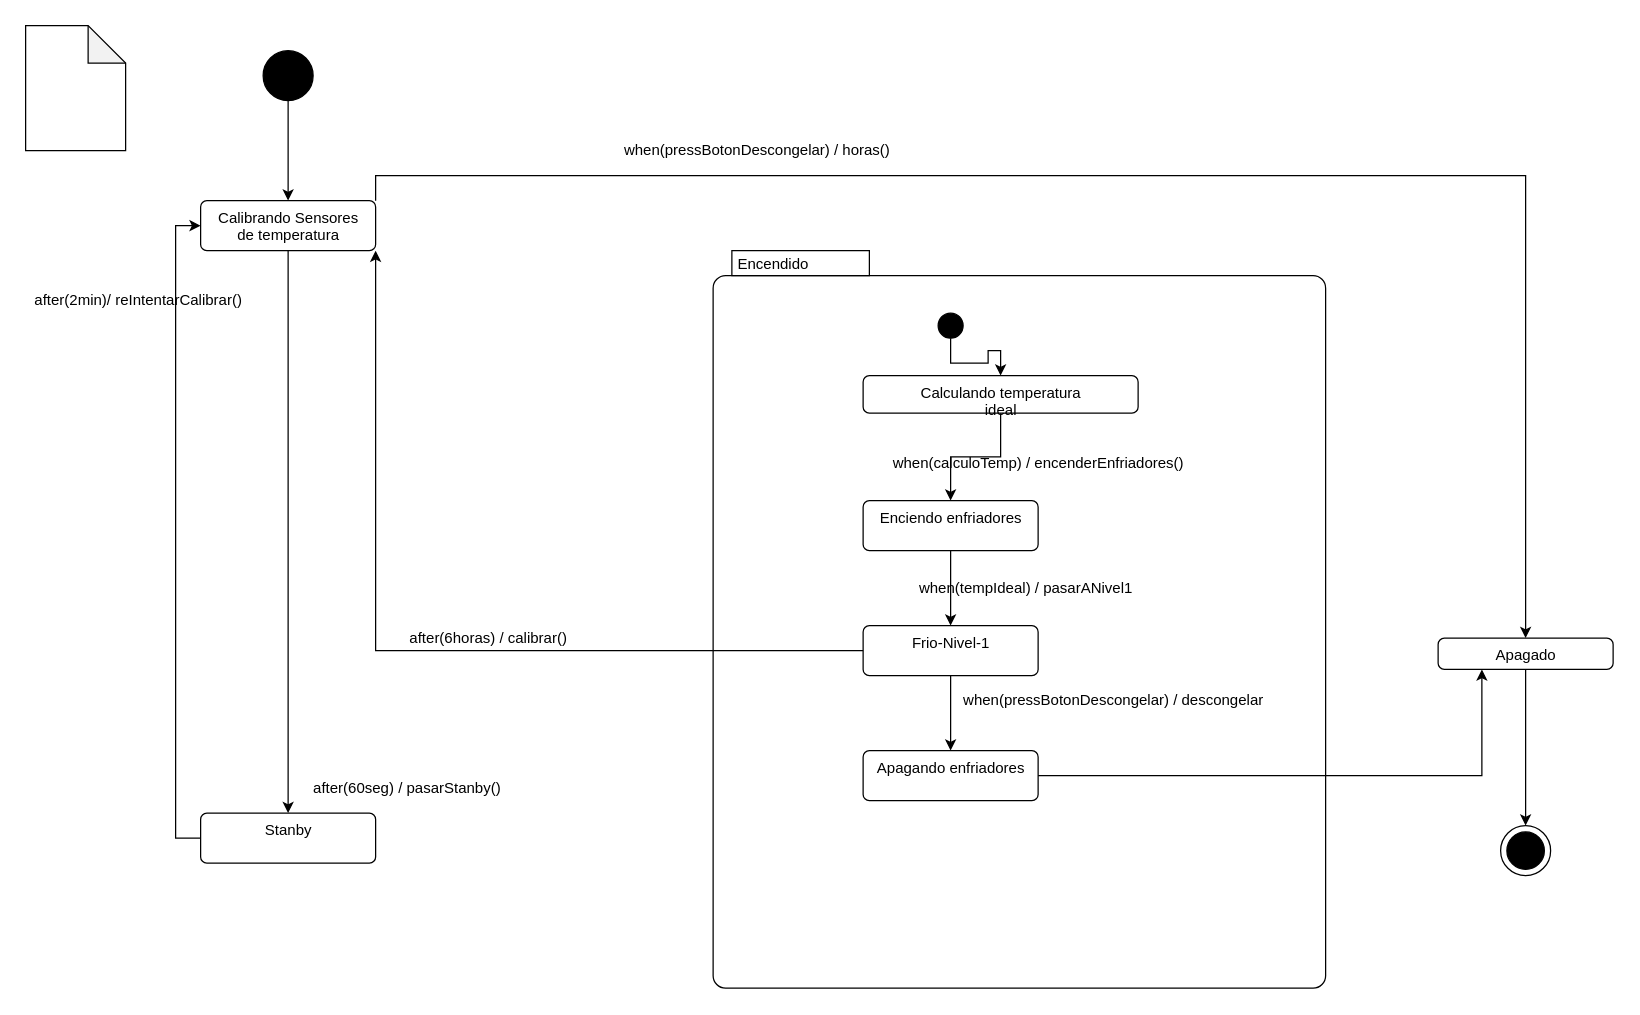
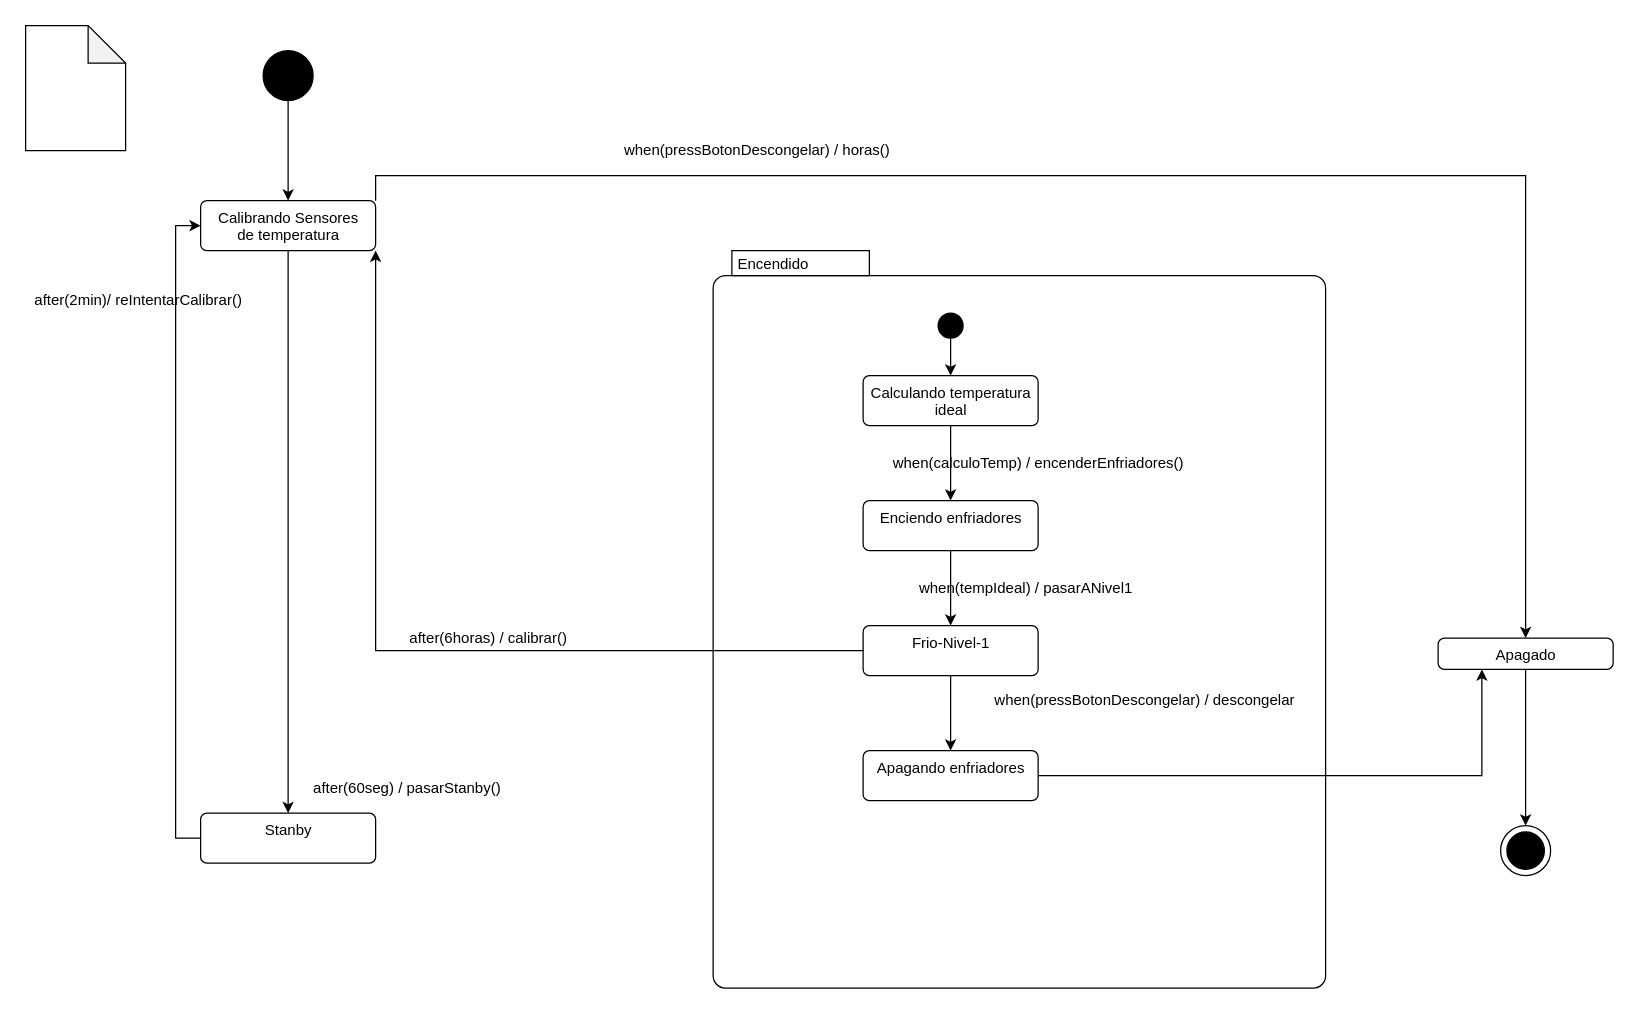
- <mxCell id="15" value="Calculando temperatura&lt;br&gt;ideal" style="html=1;align=center;verticalAlign=top;rounded=1;absoluteArcSize=1;arcSize=10;dashed=0;" vertex="1" parent="11"><mxGeometry x="120" y="100" width="220" height="30" as="geometry" /></mxCell>
+ <mxCell id="15" value="Calculando temperatura&lt;br&gt;ideal" style="html=1;align=center;verticalAlign=top;rounded=1;absoluteArcSize=1;arcSize=10;dashed=0;" vertex="1" parent="11"><mxGeometry x="120" y="100" width="140" height="40" as="geometry" /></mxCell>
- <mxCell id="23" value="when(pressBotonDescongelar) / descongelar" style="text;html=1;align=center;verticalAlign=middle;resizable=0;points=[];autosize=1;strokeColor=none;" vertex="1" parent="11"><mxGeometry x="190" y="350" width="260" height="20" as="geometry" /></mxCell>
+ <mxCell id="23" value="when(pressBotonDescongelar) / descongelar" style="text;html=1;align=center;verticalAlign=middle;resizable=0;points=[];autosize=1;strokeColor=none;" vertex="1" parent="11"><mxGeometry x="215" y="350" width="260" height="20" as="geometry" /></mxCell>
